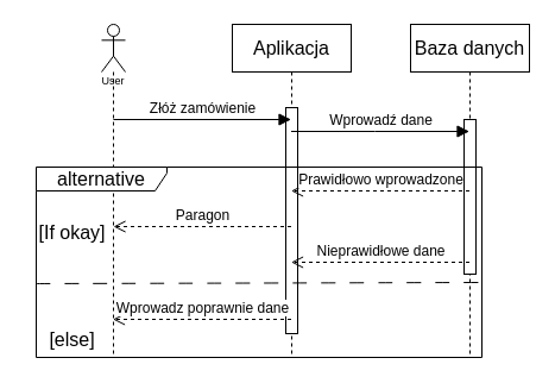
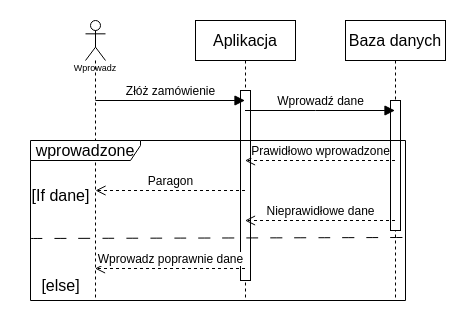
- <mxCell id="17" value="&lt;font style=&quot;font-size: 9px;&quot;&gt;User&lt;/font&gt;" style="text;html=1;strokeColor=none;fillColor=none;align=center;verticalAlign=middle;whiteSpace=wrap;rounded=0;fontSize=16;" parent="1" vertex="1"><mxGeometry x="65" y="50" width="60" height="30" as="geometry" /></mxCell>
+ <mxCell id="17" value="&lt;font style=&quot;font-size: 9px;&quot;&gt;Wprowadz&lt;/font&gt;" style="text;html=1;strokeColor=none;fillColor=none;align=center;verticalAlign=middle;whiteSpace=wrap;rounded=0;fontSize=16;" parent="1" vertex="1"><mxGeometry x="65" y="50" width="60" height="30" as="geometry" /></mxCell>
- <mxCell id="10" value="alternative" style="shape=umlFrame;whiteSpace=wrap;html=1;pointerEvents=0;fontSize=16;width=110;height=20;" parent="1" vertex="1"><mxGeometry x="30" y="140" width="375" height="160" as="geometry" /></mxCell>
+ <mxCell id="10" value="wprowadzone" style="shape=umlFrame;whiteSpace=wrap;html=1;pointerEvents=0;fontSize=16;width=110;height=20;" parent="1" vertex="1"><mxGeometry x="30" y="140" width="375" height="160" as="geometry" /></mxCell>
- <mxCell id="15" value="[If okay]" style="text;html=1;align=center;verticalAlign=middle;resizable=0;points=[];autosize=1;strokeColor=none;fillColor=none;fontSize=16;" parent="1" vertex="1"><mxGeometry x="20" y="180" width="80" height="30" as="geometry" /></mxCell>
+ <mxCell id="15" value="[If dane]" style="text;html=1;align=center;verticalAlign=middle;resizable=0;points=[];autosize=1;strokeColor=none;fillColor=none;fontSize=16;" parent="1" vertex="1"><mxGeometry x="20" y="180" width="80" height="30" as="geometry" /></mxCell>
